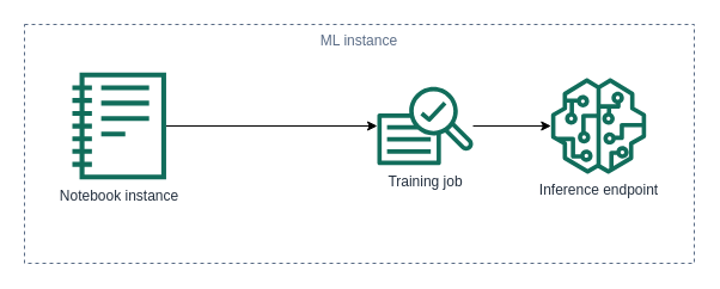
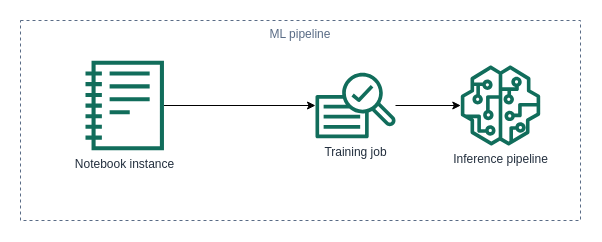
- <mxCell id="7" value="ML instance" style="fillColor=none;strokeColor=#5A6C86;dashed=1;verticalAlign=top;fontStyle=0;fontColor=#5A6C86;" vertex="1" parent="1"><mxGeometry x="20" y="20" width="560" height="200" as="geometry" /></mxCell>
+ <mxCell id="7" value="ML pipeline" style="fillColor=none;strokeColor=#5A6C86;dashed=1;verticalAlign=top;fontStyle=0;fontColor=#5A6C86;" vertex="1" parent="1"><mxGeometry x="20" y="20" width="560" height="200" as="geometry" /></mxCell>
- <mxCell id="3" value="Notebook instance" style="outlineConnect=0;fontColor=#232F3E;gradientColor=none;fillColor=#116D5B;strokeColor=none;dashed=0;verticalLabelPosition=bottom;verticalAlign=top;align=center;html=1;fontSize=12;fontStyle=0;aspect=fixed;pointerEvents=1;shape=mxgraph.aws4.sagemaker_notebook;" vertex="1" parent="1"><mxGeometry x="60" y="60" width="78.46" height="90" as="geometry" /></mxCell>
+ <mxCell id="3" value="Notebook instance" style="outlineConnect=0;fontColor=#232F3E;gradientColor=none;fillColor=#116D5B;strokeColor=none;dashed=0;verticalLabelPosition=bottom;verticalAlign=top;align=center;html=1;fontSize=12;fontStyle=0;aspect=fixed;pointerEvents=1;shape=mxgraph.aws4.sagemaker_notebook;" vertex="1" parent="1"><mxGeometry x="85" y="60" width="78.46" height="90" as="geometry" /></mxCell>
- <mxCell id="6" value="Inference endpoint" style="outlineConnect=0;fontColor=#232F3E;gradientColor=none;fillColor=#116D5B;strokeColor=none;dashed=0;verticalLabelPosition=bottom;verticalAlign=top;align=center;html=1;fontSize=12;fontStyle=0;aspect=fixed;pointerEvents=1;shape=mxgraph.aws4.sagemaker_model;" vertex="1" parent="1"><mxGeometry x="460" y="65" width="80" height="80" as="geometry" /></mxCell>
+ <mxCell id="6" value="Inference pipeline" style="outlineConnect=0;fontColor=#232F3E;gradientColor=none;fillColor=#116D5B;strokeColor=none;dashed=0;verticalLabelPosition=bottom;verticalAlign=top;align=center;html=1;fontSize=12;fontStyle=0;aspect=fixed;pointerEvents=1;shape=mxgraph.aws4.sagemaker_model;" vertex="1" parent="1"><mxGeometry x="460" y="65" width="80" height="80" as="geometry" /></mxCell>
